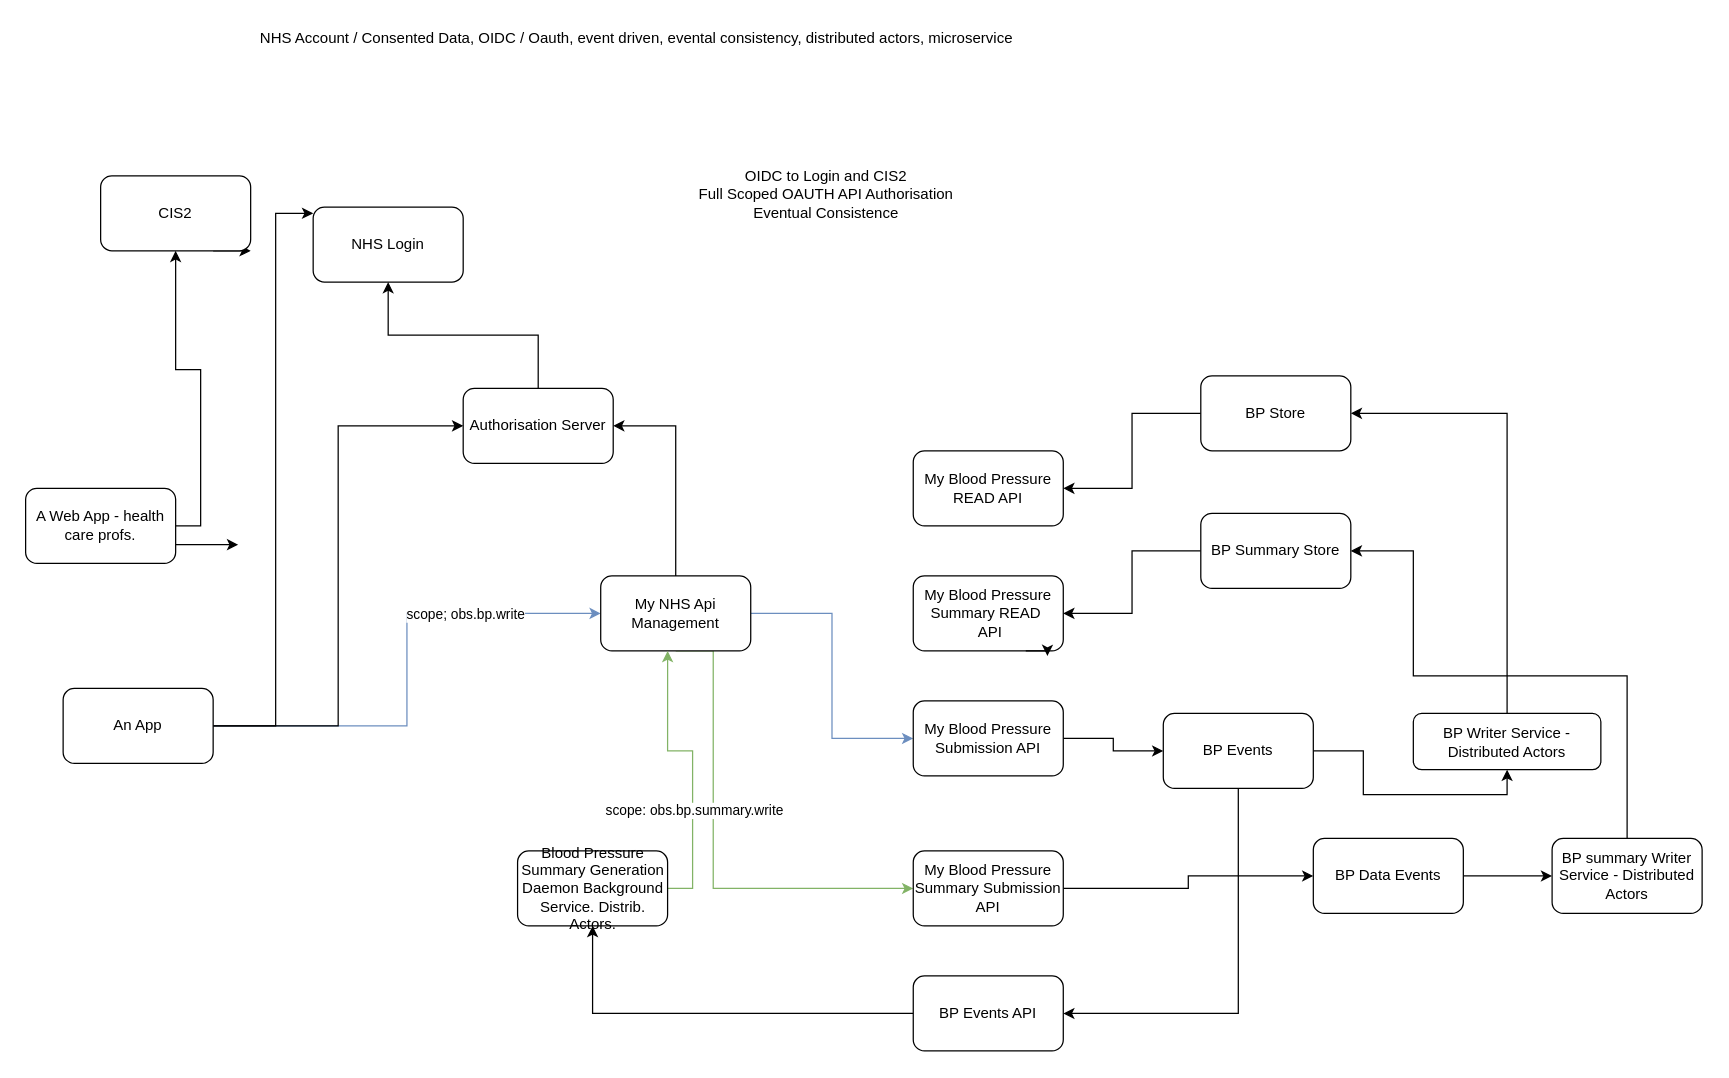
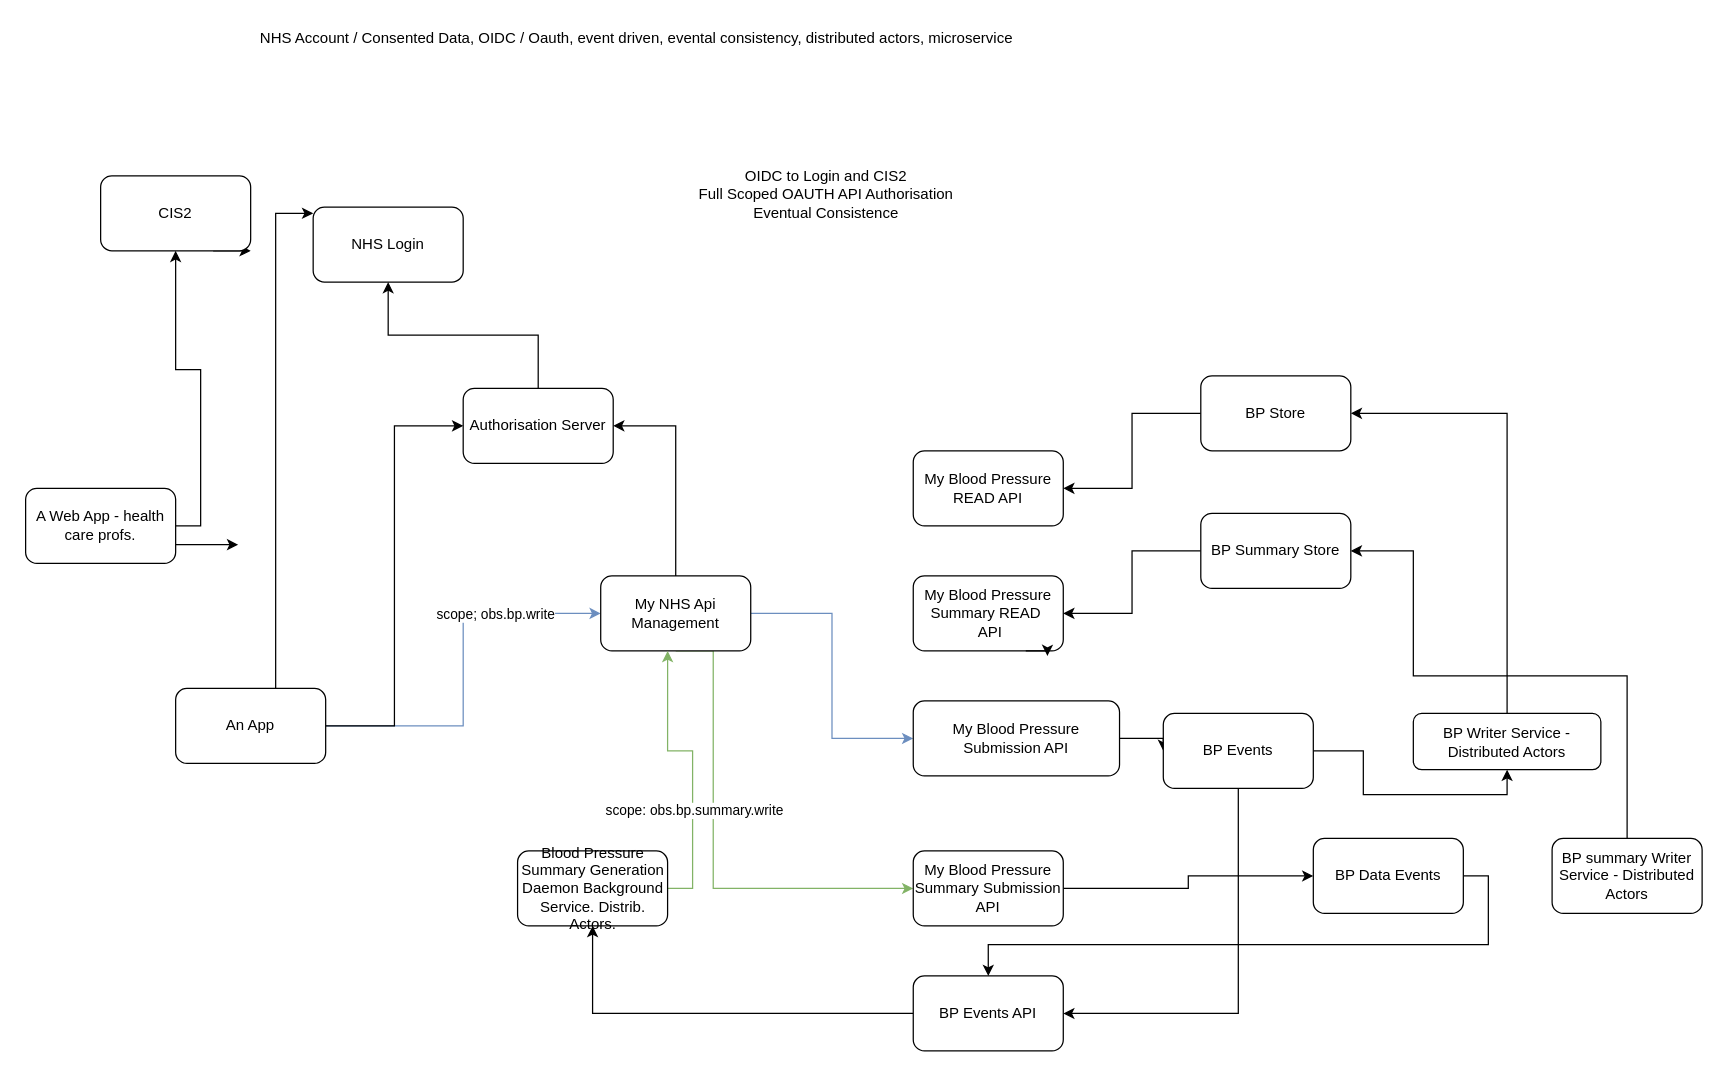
- <mxCell id="12" value="An App" style="rounded=1;whiteSpace=wrap;html=1;" vertex="1" parent="1"><mxGeometry x="50" y="550" width="120" height="60" as="geometry" /></mxCell>
+ <mxCell id="12" value="An App" style="rounded=1;whiteSpace=wrap;html=1;" vertex="1" parent="1"><mxGeometry x="140" y="550" width="120" height="60" as="geometry" /></mxCell>
- <mxCell id="28" value="My Blood Pressure Submission API" style="rounded=1;whiteSpace=wrap;html=1;" vertex="1" parent="1"><mxGeometry x="730" y="560" width="120" height="60" as="geometry" /></mxCell>
+ <mxCell id="28" value="My Blood Pressure Submission API" style="rounded=1;whiteSpace=wrap;html=1;" vertex="1" parent="1"><mxGeometry x="730" y="560" width="165" height="60" as="geometry" /></mxCell>
- <mxCell id="42" style="edgeStyle=orthogonalEdgeStyle;rounded=0;orthogonalLoop=1;jettySize=auto;html=1;exitX=1;exitY=0.5;exitDx=0;exitDy=0;entryX=0;entryY=0.5;entryDx=0;entryDy=0;" edge="1" parent="1" source="43" target="46"><mxGeometry relative="1" as="geometry" /></mxCell>
+ <mxCell id="42" style="edgeStyle=orthogonalEdgeStyle;rounded=0;orthogonalLoop=1;jettySize=auto;html=1;exitX=1;exitY=0.5;exitDx=0;exitDy=0;" edge="1" parent="1" source="43" target="39"><mxGeometry relative="1" as="geometry" /></mxCell>
